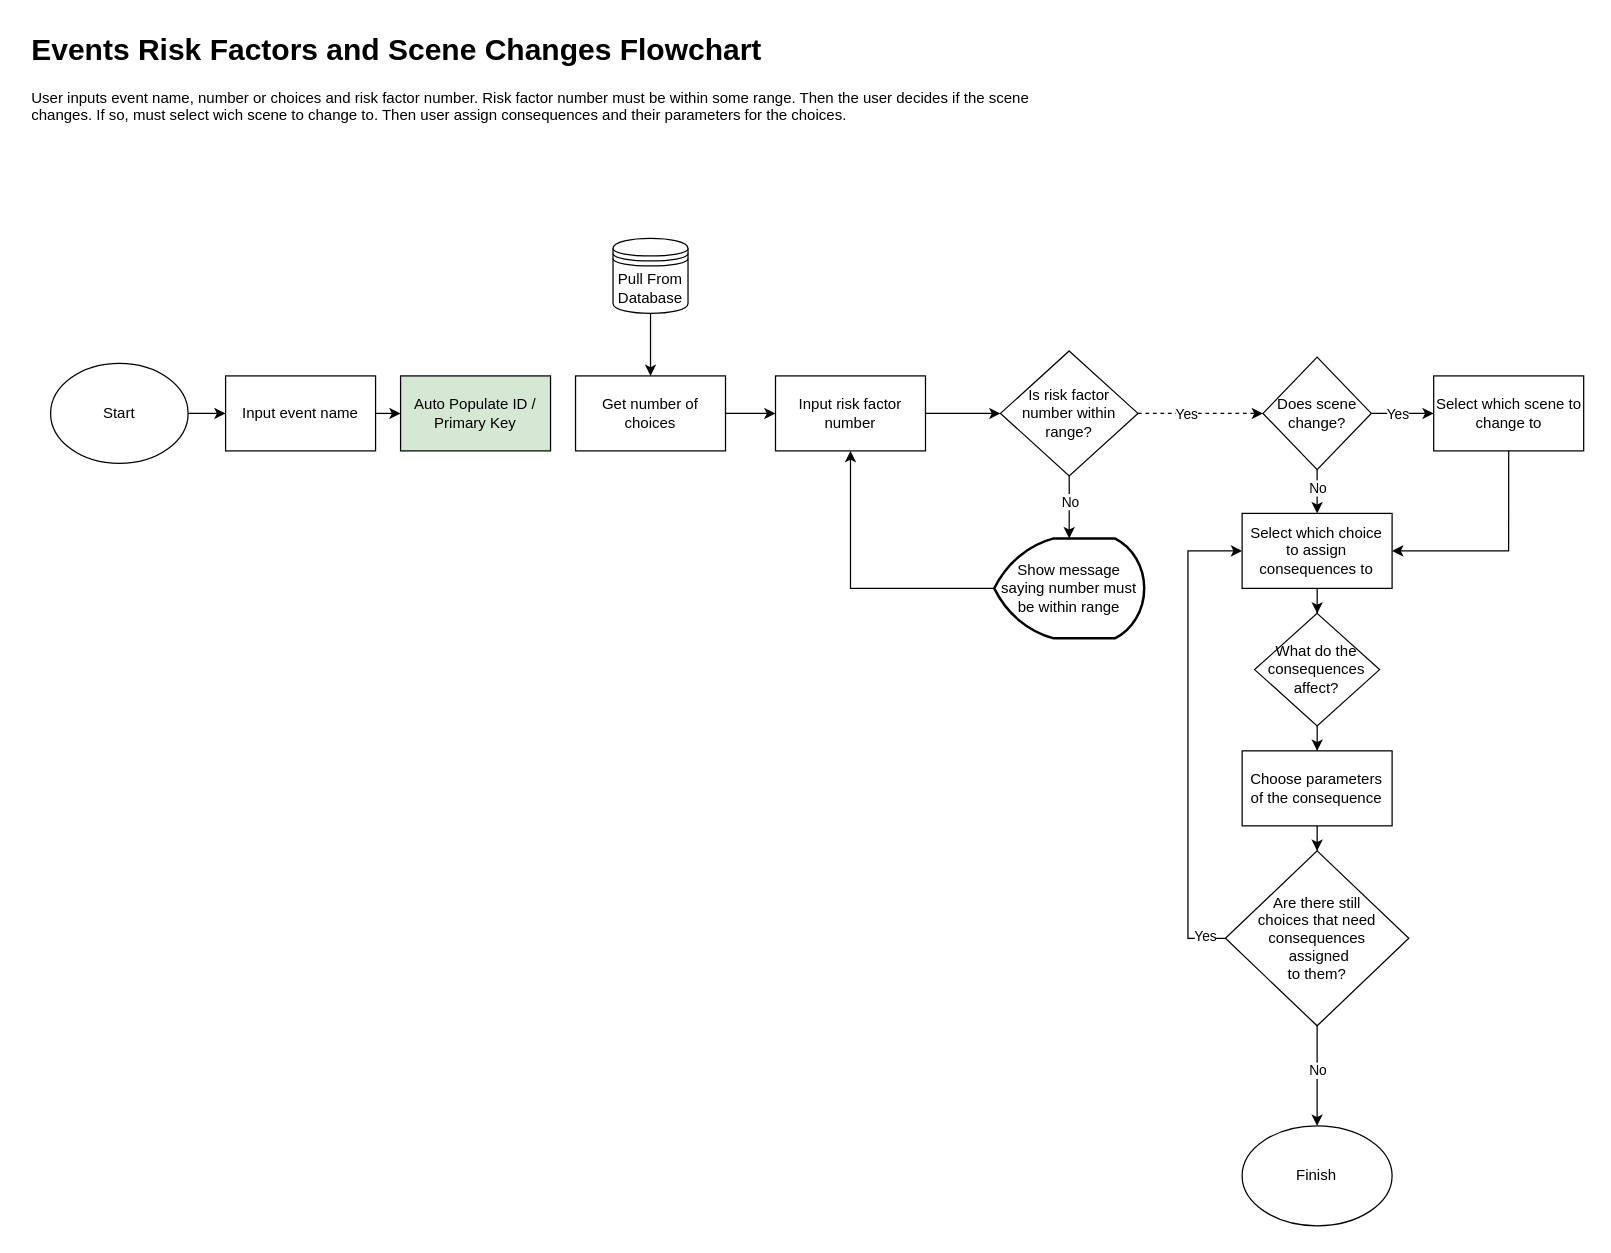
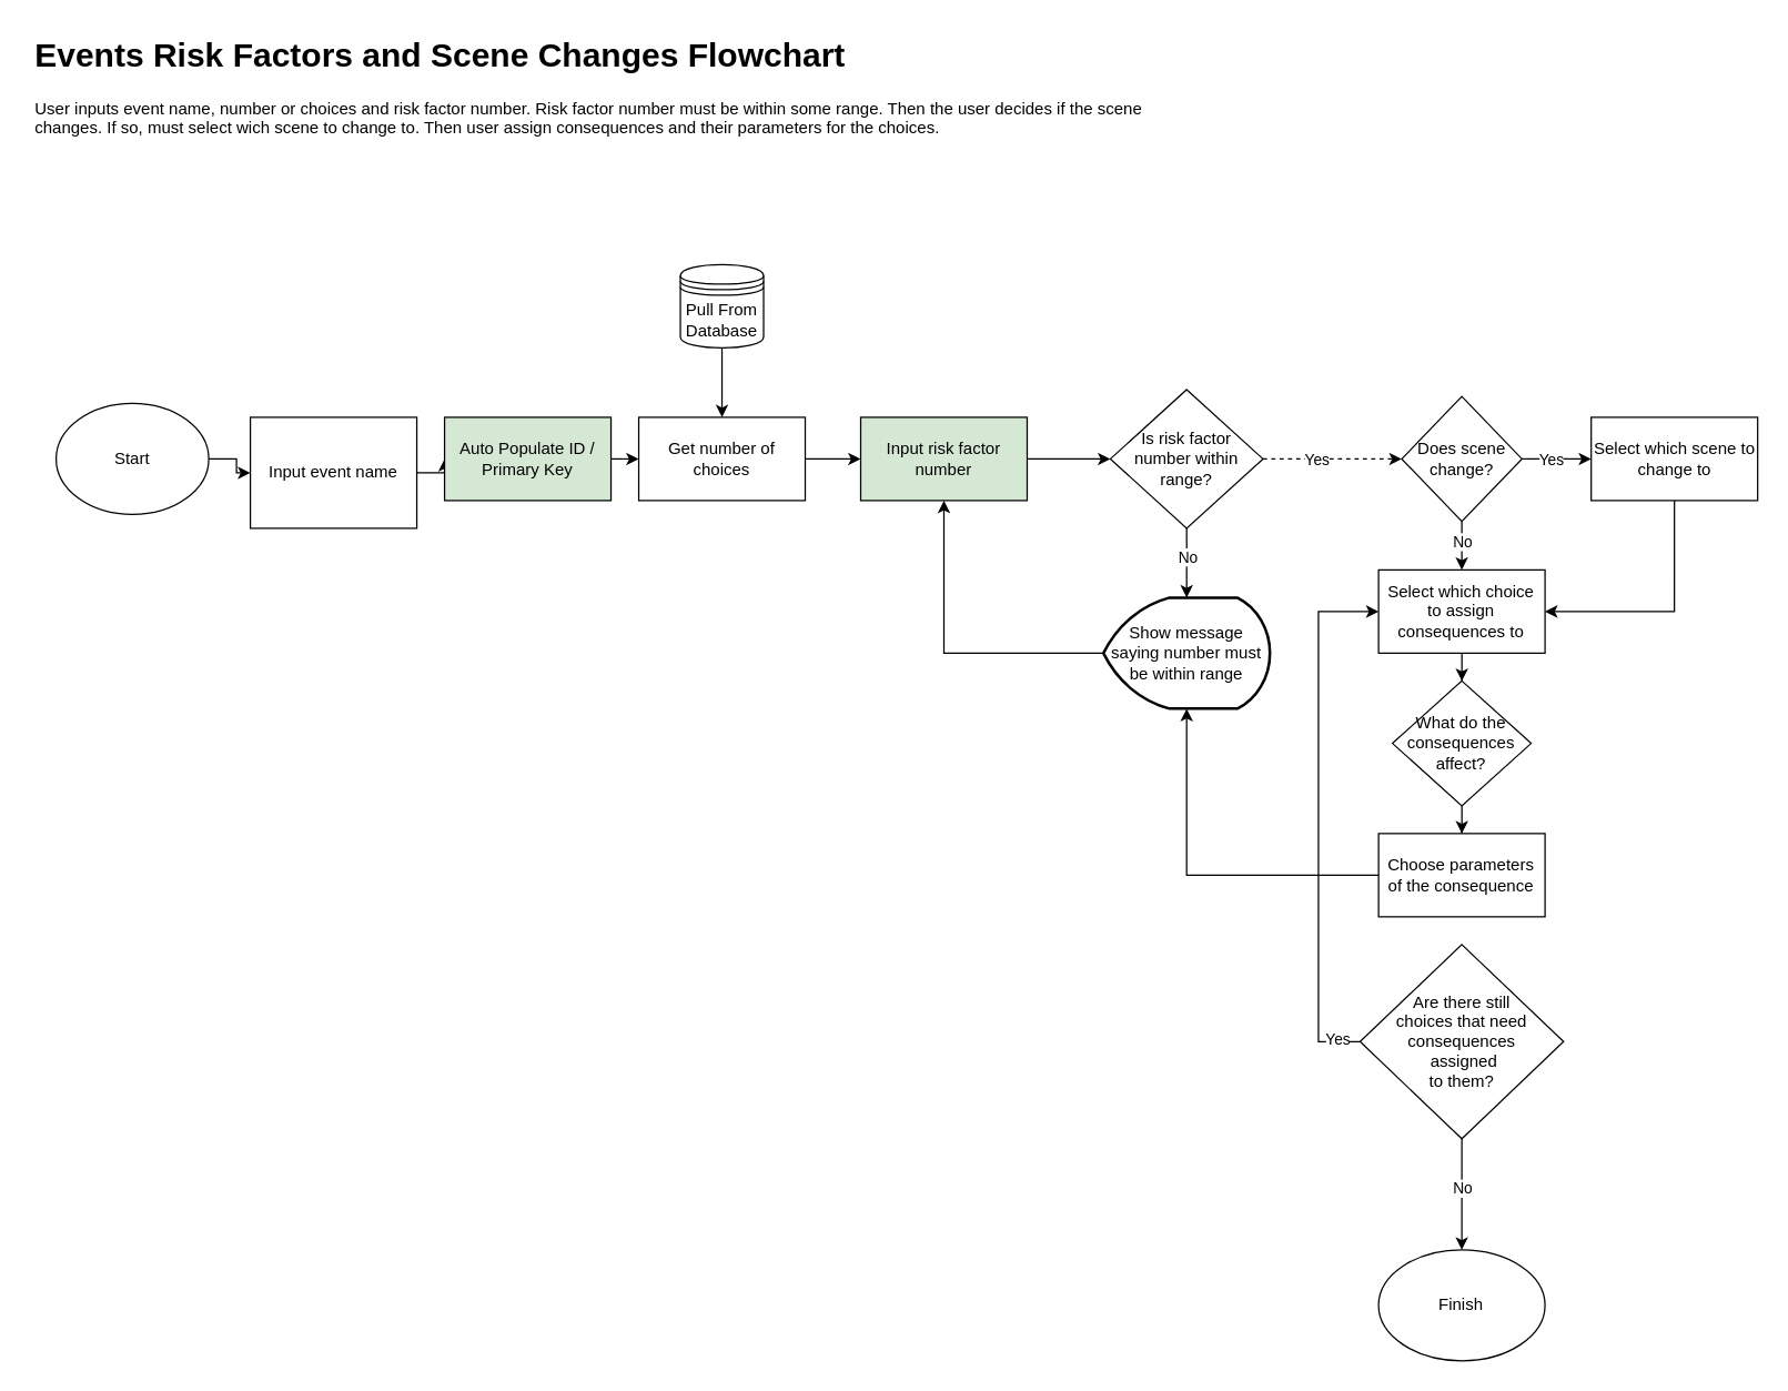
- <mxCell id="5" value="Input event name" style="rounded=0;whiteSpace=wrap;html=1;" parent="1" vertex="1"><mxGeometry x="180" y="300" width="120" height="60" as="geometry" /></mxCell>
+ <mxCell id="5" value="Input event name" style="rounded=0;whiteSpace=wrap;html=1;" parent="1" vertex="1"><mxGeometry x="180" y="300" width="120" height="80" as="geometry" /></mxCell>
+ <mxCell id="36" style="edgeStyle=orthogonalEdgeStyle;rounded=0;orthogonalLoop=1;jettySize=auto;html=1;exitX=1;exitY=0.5;exitDx=0;exitDy=0;entryX=0;entryY=0.5;entryDx=0;entryDy=0;" parent="1" source="37" target="7" edge="1"><mxGeometry relative="1" as="geometry" /></mxCell>
- <mxCell id="11" value="Input risk factor number" style="rounded=0;whiteSpace=wrap;html=1;" parent="1" vertex="1"><mxGeometry x="620" y="300" width="120" height="60" as="geometry" /></mxCell>
+ <mxCell id="11" value="Input risk factor number" style="rounded=0;whiteSpace=wrap;html=1;fillColor=#d5e8d4;" parent="1" vertex="1"><mxGeometry x="620" y="300" width="120" height="60" as="geometry" /></mxCell>
- <mxCell id="28" style="edgeStyle=orthogonalEdgeStyle;rounded=0;orthogonalLoop=1;jettySize=auto;html=1;entryX=0.5;entryY=0;entryDx=0;entryDy=0;" edge="1" parent="1" source="29" target="34"><mxGeometry relative="1" as="geometry" /></mxCell>
+ <mxCell id="28" style="edgeStyle=orthogonalEdgeStyle;rounded=0;orthogonalLoop=1;jettySize=auto;html=1;" edge="1" parent="1" source="29" target="40"><mxGeometry relative="1" as="geometry" /></mxCell>
